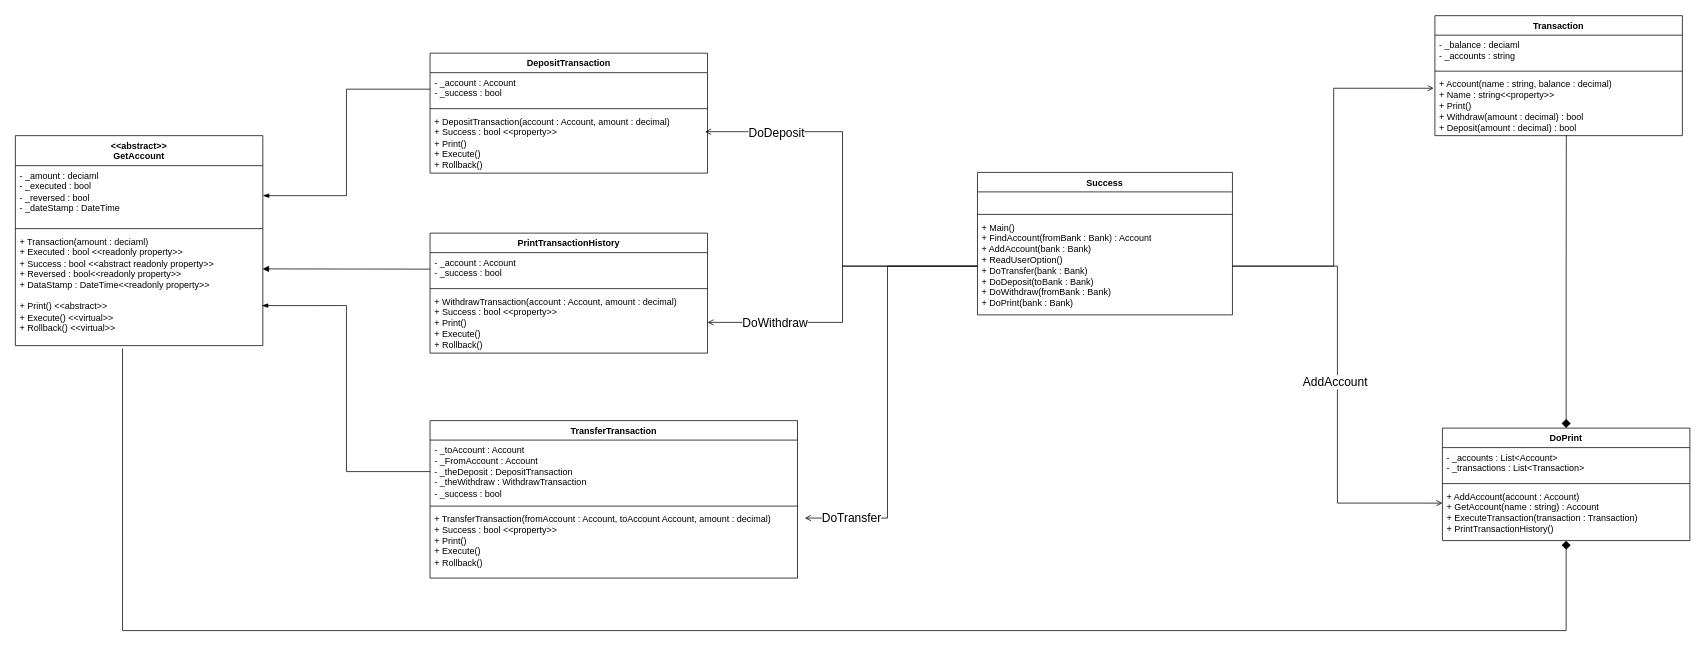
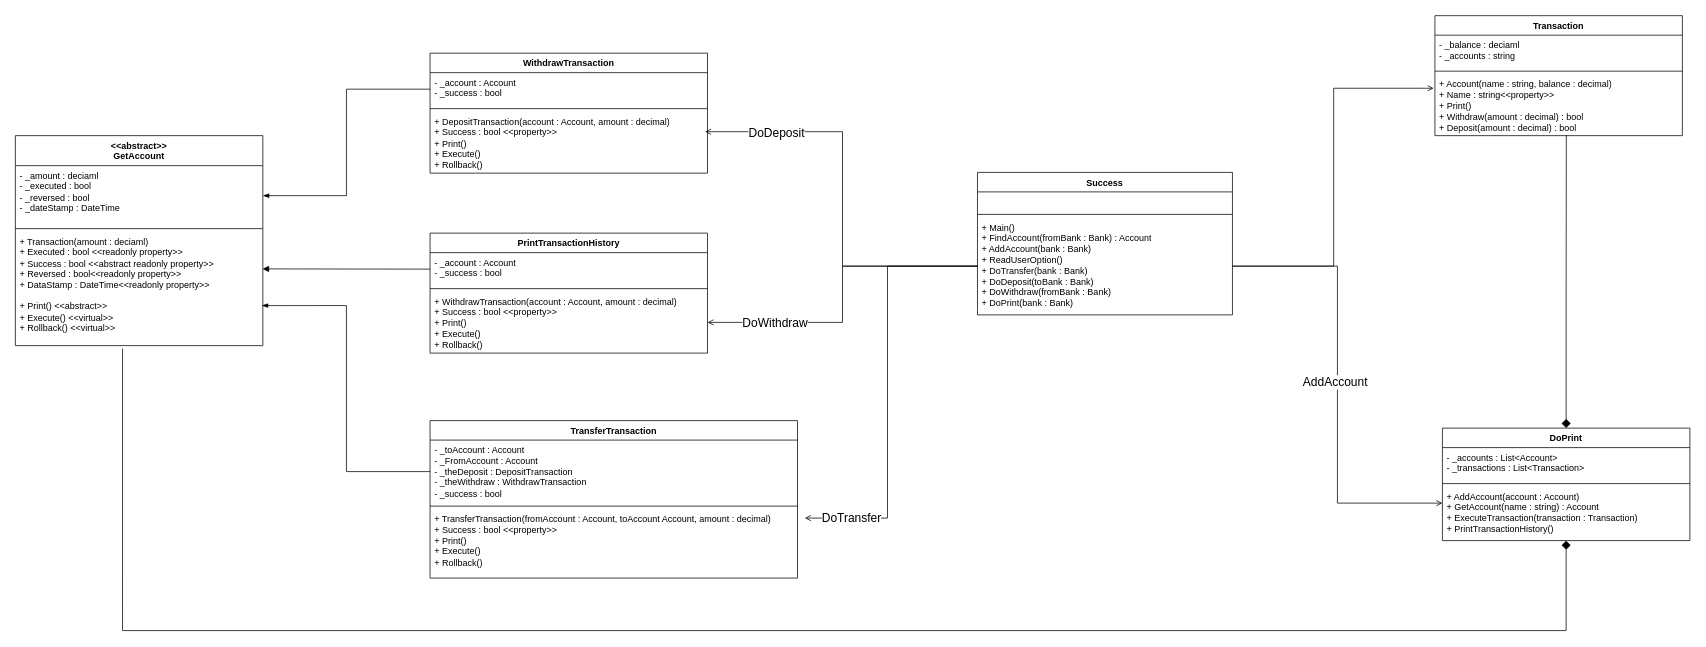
- <mxCell id="19" value="DepositTransaction" style="swimlane;fontStyle=1;align=center;verticalAlign=top;childLayout=stackLayout;horizontal=1;startSize=26;horizontalStack=0;resizeParent=1;resizeParentMax=0;resizeLast=0;collapsible=1;marginBottom=0;whiteSpace=wrap;html=1;" parent="1" vertex="1"><mxGeometry x="573" y="70" width="370" height="160" as="geometry" /></mxCell>
+ <mxCell id="19" value="WithdrawTransaction" style="swimlane;fontStyle=1;align=center;verticalAlign=top;childLayout=stackLayout;horizontal=1;startSize=26;horizontalStack=0;resizeParent=1;resizeParentMax=0;resizeLast=0;collapsible=1;marginBottom=0;whiteSpace=wrap;html=1;" parent="1" vertex="1"><mxGeometry x="573" y="70" width="370" height="160" as="geometry" /></mxCell>
